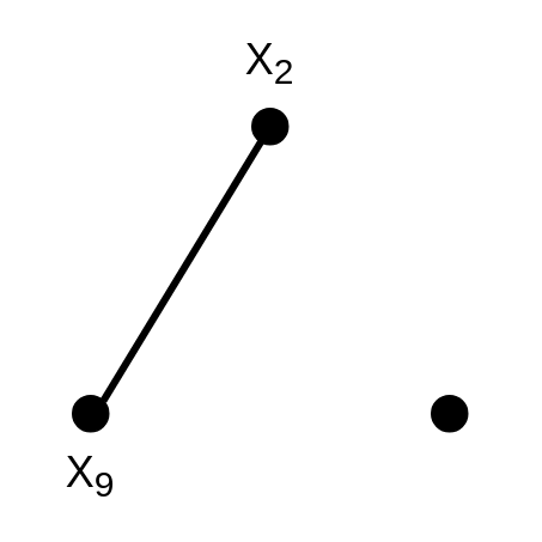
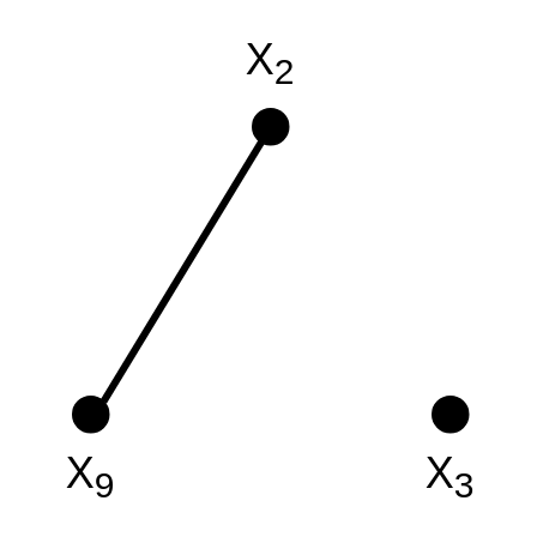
+ <mxCell id="8" value="&lt;font style=&quot;font-size: 24px;&quot;&gt;X&lt;sub&gt;3&lt;/sub&gt;&lt;/font&gt;" style="text;html=1;align=center;verticalAlign=middle;whiteSpace=wrap;rounded=0;" vertex="1" parent="1"><mxGeometry x="220" y="250" width="60" height="30" as="geometry" /></mxCell>
